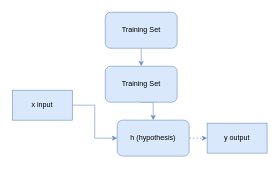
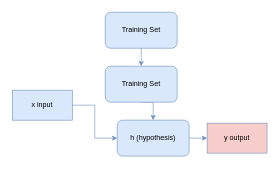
- <mxCell id="6" style="edgeStyle=orthogonalEdgeStyle;rounded=0;orthogonalLoop=1;jettySize=auto;html=1;exitX=1;exitY=0.5;exitDx=0;exitDy=0;entryX=0;entryY=0.5;entryDx=0;entryDy=0;fillColor=#dae8fc;strokeColor=#6c8ebf;dashed=1;" edge="1" parent="1" source="7" target="10"><mxGeometry relative="1" as="geometry" /></mxCell>
+ <mxCell id="6" style="edgeStyle=orthogonalEdgeStyle;rounded=0;orthogonalLoop=1;jettySize=auto;html=1;exitX=1;exitY=0.5;exitDx=0;exitDy=0;entryX=0;entryY=0.5;entryDx=0;entryDy=0;fillColor=#dae8fc;strokeColor=#6c8ebf;" edge="1" parent="1" source="7" target="10"><mxGeometry relative="1" as="geometry" /></mxCell>
- <mxCell id="10" value="y output" style="rounded=0;whiteSpace=wrap;html=1;fillColor=#dae8fc;strokeColor=#6c8ebf;" vertex="1" parent="1"><mxGeometry x="345" y="205" width="100" height="50" as="geometry" /></mxCell>
+ <mxCell id="10" value="y output" style="rounded=0;whiteSpace=wrap;html=1;fillColor=#f8cecc;strokeColor=#6c8ebf;" vertex="1" parent="1"><mxGeometry x="345" y="205" width="100" height="50" as="geometry" /></mxCell>
